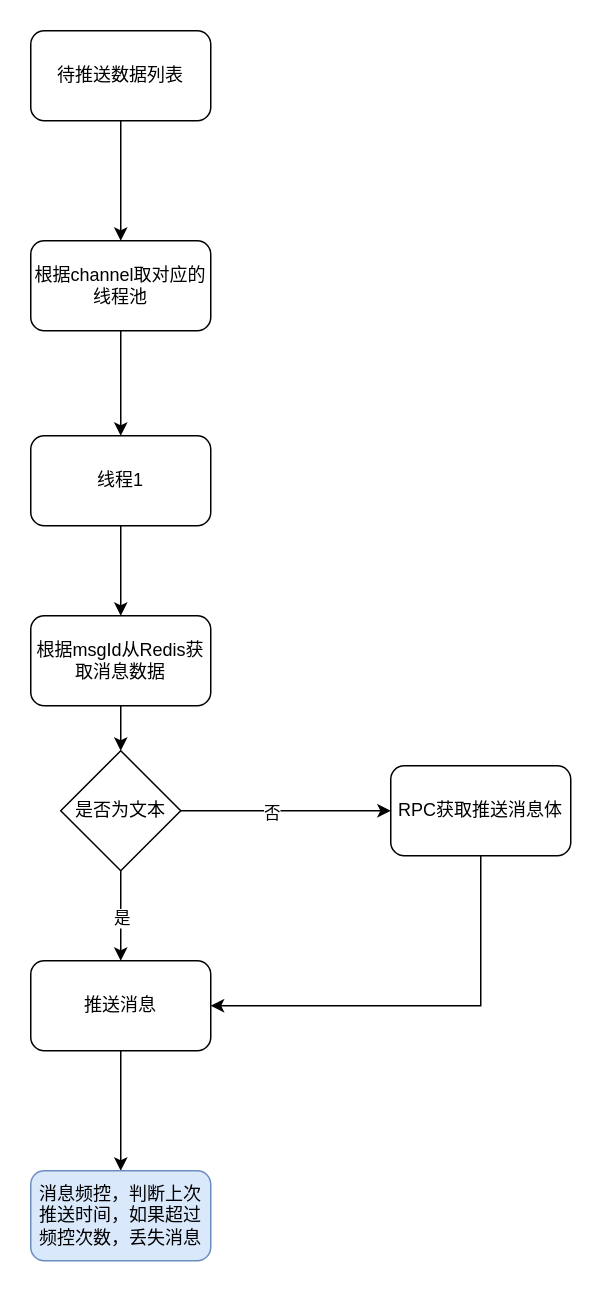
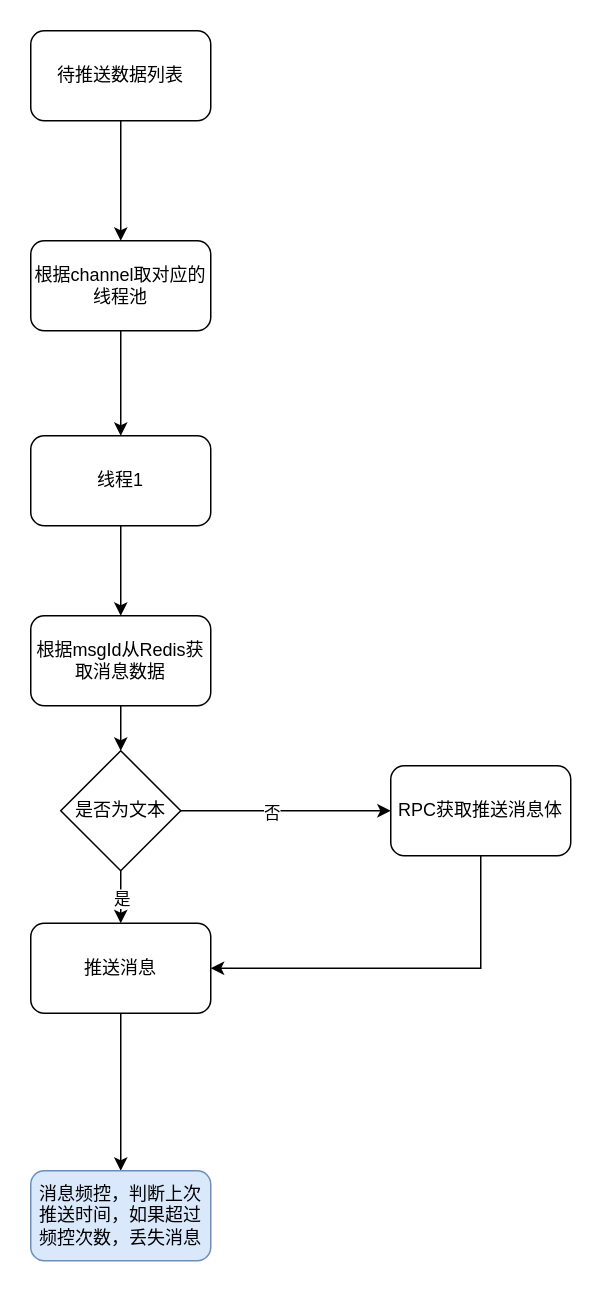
- <mxCell id="16" value="推送消息" style="rounded=1;whiteSpace=wrap;html=1;" parent="1" vertex="1"><mxGeometry x="20" y="640" width="120" height="60" as="geometry" /></mxCell>
+ <mxCell id="16" value="推送消息" style="rounded=1;whiteSpace=wrap;html=1;" parent="1" vertex="1"><mxGeometry x="20" y="615" width="120" height="60" as="geometry" /></mxCell>
